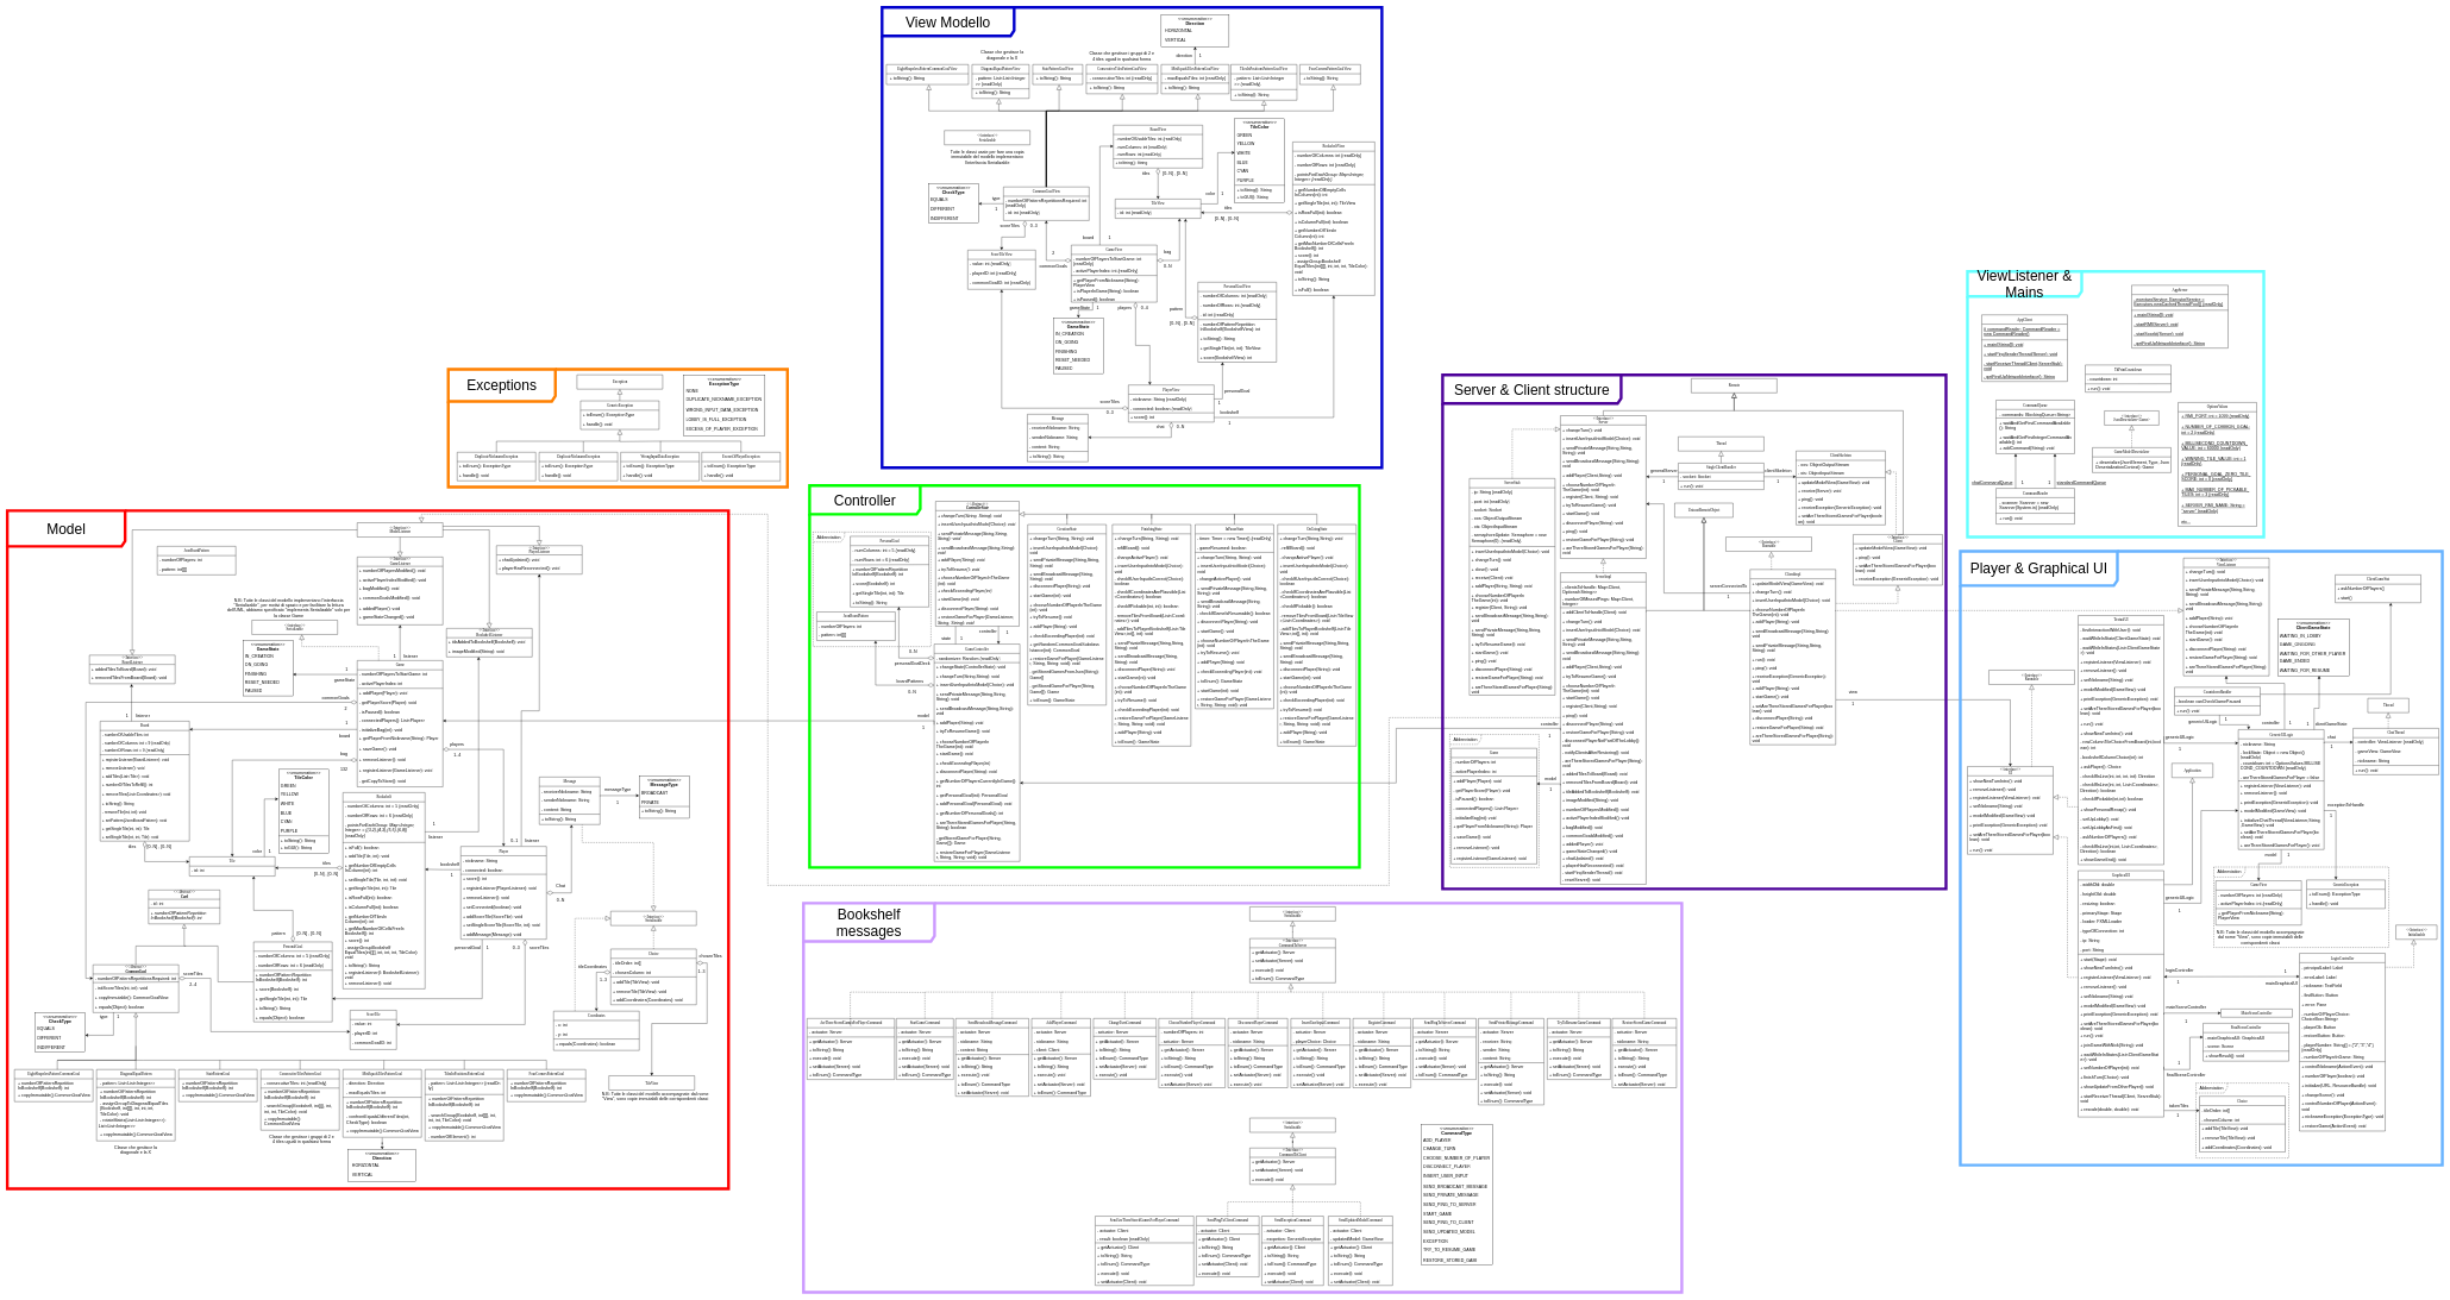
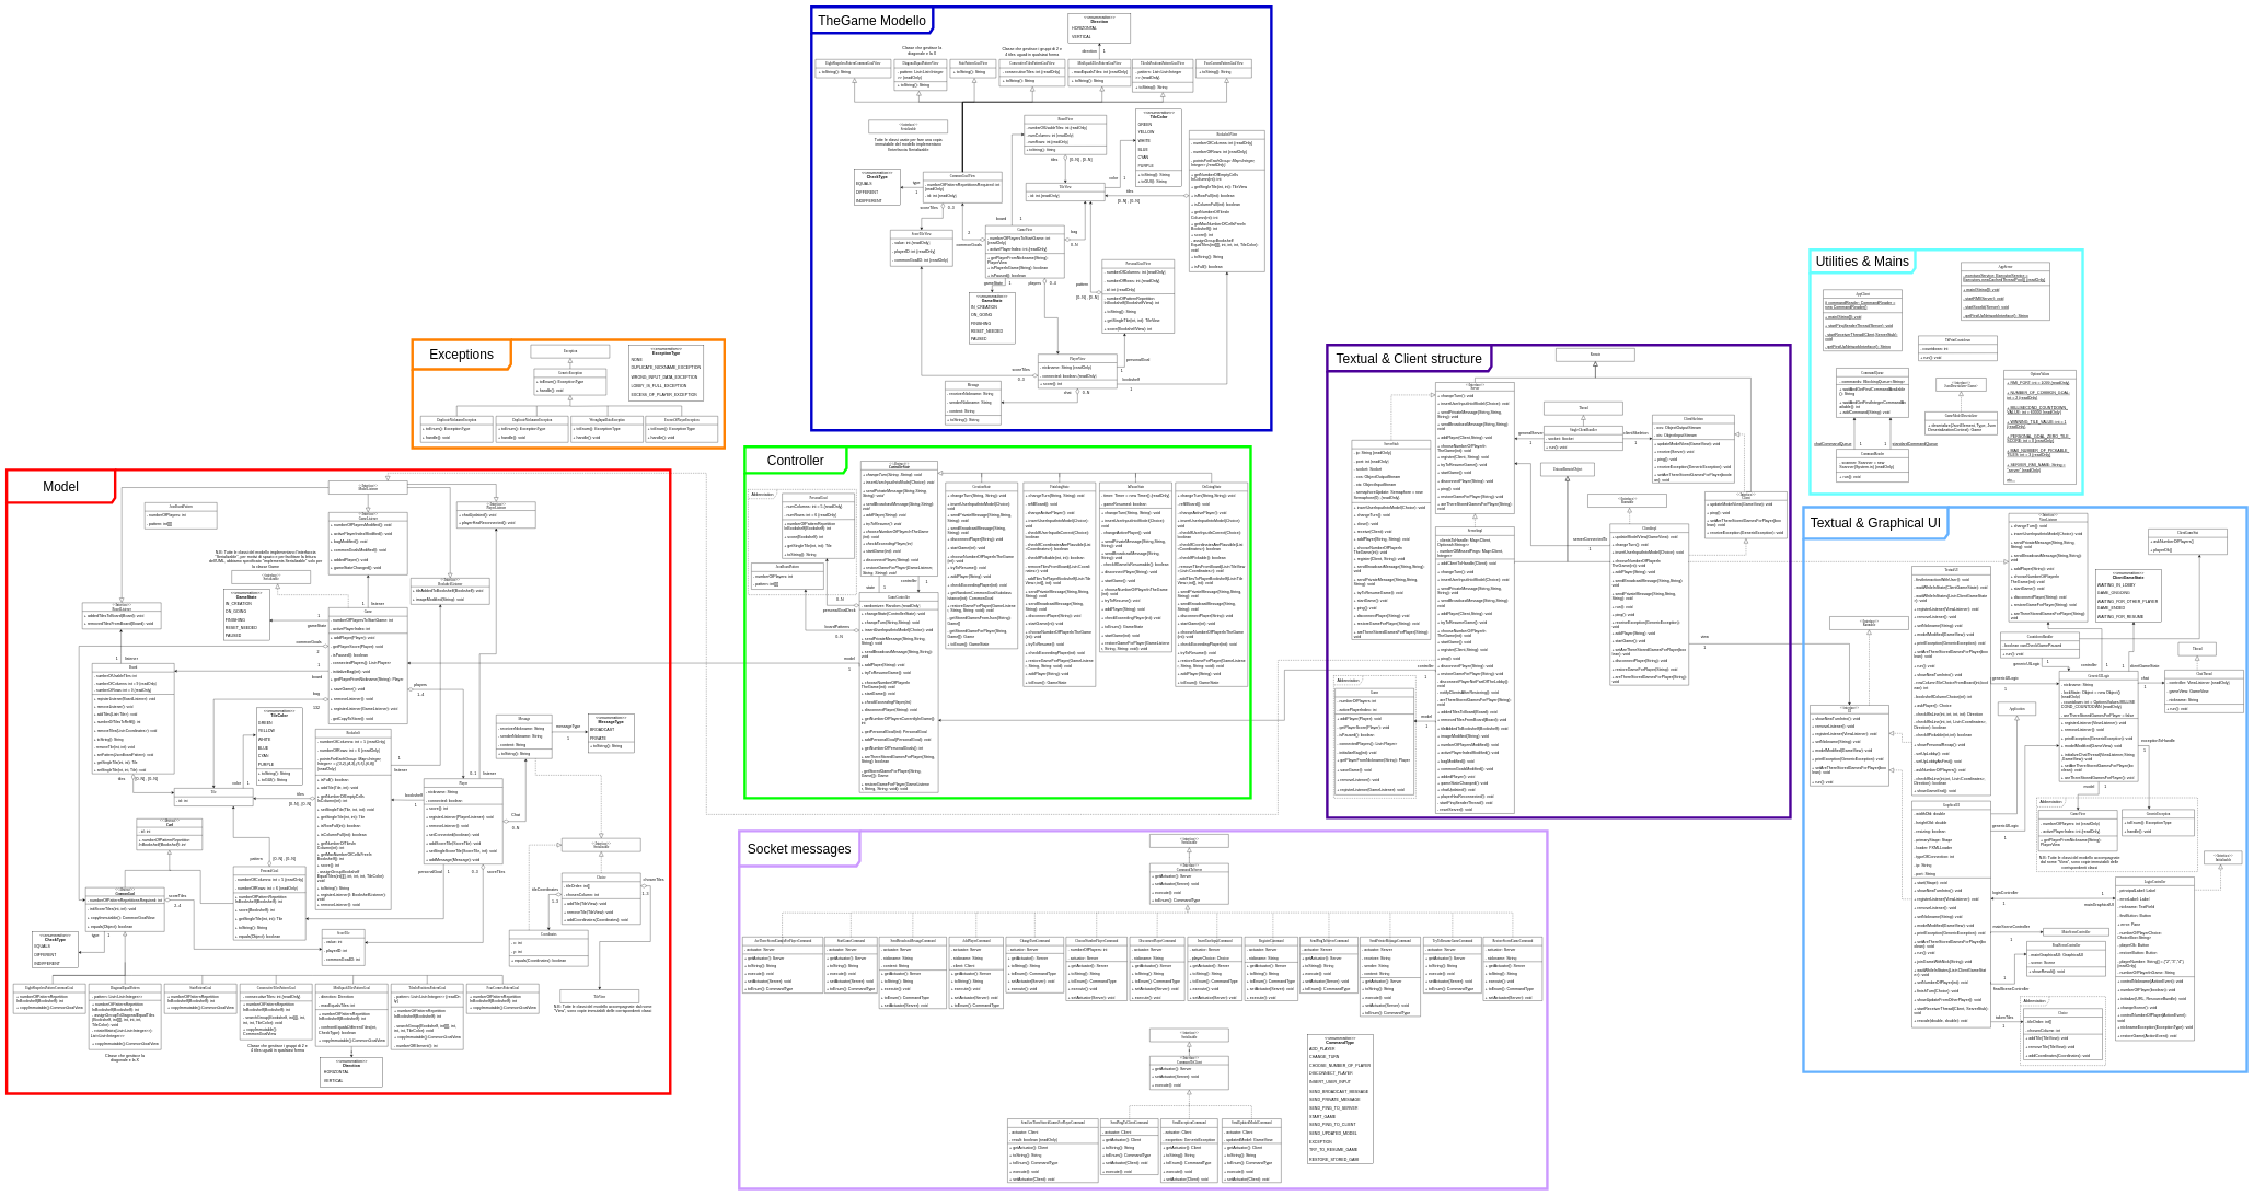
- <mxCell id="1195" value="&lt;span style=&quot;font-size: 40px;&quot;&gt;View Modello&lt;/span&gt;" style="shape=umlFrame;whiteSpace=wrap;html=1;pointerEvents=0;width=370;height=80;strokeWidth=8;strokeColor=#0000CC;" parent="1" vertex="1"><mxGeometry x="2470" y="20" width="1400" height="1290" as="geometry" /></mxCell>
+ <mxCell id="1195" value="&lt;span style=&quot;font-size: 40px;&quot;&gt;TheGame Modello&lt;/span&gt;" style="shape=umlFrame;whiteSpace=wrap;html=1;pointerEvents=0;width=370;height=80;strokeWidth=8;strokeColor=#0000CC;" parent="1" vertex="1"><mxGeometry x="2470" y="20" width="1400" height="1290" as="geometry" /></mxCell>
- <mxCell id="1200" value="&lt;font style=&quot;font-size: 40px;&quot;&gt;ViewListener &amp;amp; Mains&lt;/font&gt;" style="shape=umlFrame;whiteSpace=wrap;html=1;pointerEvents=0;strokeWidth=8;width=320;height=70;fontSize=11;strokeColor=#66FFFF;" parent="1" vertex="1"><mxGeometry x="5510" y="760" width="830" height="744" as="geometry" /></mxCell>
+ <mxCell id="1200" value="&lt;font style=&quot;font-size: 40px;&quot;&gt;Utilities &amp;amp; Mains&lt;/font&gt;" style="shape=umlFrame;whiteSpace=wrap;html=1;pointerEvents=0;strokeWidth=8;width=320;height=70;fontSize=11;strokeColor=#66FFFF;" parent="1" vertex="1"><mxGeometry x="5510" y="760" width="830" height="744" as="geometry" /></mxCell>
- <mxCell id="1198" value="&lt;font style=&quot;font-size: 40px;&quot;&gt;Server &amp;amp; Client structure&lt;/font&gt;" style="shape=umlFrame;whiteSpace=wrap;html=1;pointerEvents=0;strokeWidth=8;strokeColor=#4C0099;width=500;height=80;" parent="1" vertex="1"><mxGeometry x="4040" y="1050" width="1410" height="1440" as="geometry" /></mxCell>
+ <mxCell id="1198" value="&lt;font style=&quot;font-size: 40px;&quot;&gt;Textual &amp;amp; Client structure&lt;/font&gt;" style="shape=umlFrame;whiteSpace=wrap;html=1;pointerEvents=0;strokeWidth=8;strokeColor=#4C0099;width=500;height=80;" parent="1" vertex="1"><mxGeometry x="4040" y="1050" width="1410" height="1440" as="geometry" /></mxCell>
- <mxCell id="1199" value="&lt;font style=&quot;font-size: 40px;&quot;&gt;Player &amp;amp; Graphical UI&lt;/font&gt;" style="shape=umlFrame;whiteSpace=wrap;html=1;pointerEvents=0;width=440;height=96;strokeWidth=8;strokeColor=#66B2FF;" parent="1" vertex="1"><mxGeometry x="5490" y="1544" width="1350" height="1720" as="geometry" /></mxCell>
+ <mxCell id="1199" value="&lt;font style=&quot;font-size: 40px;&quot;&gt;Textual &amp;amp; Graphical UI&lt;/font&gt;" style="shape=umlFrame;whiteSpace=wrap;html=1;pointerEvents=0;width=440;height=96;strokeWidth=8;strokeColor=#66B2FF;" parent="1" vertex="1"><mxGeometry x="5490" y="1544" width="1350" height="1720" as="geometry" /></mxCell>
- <mxCell id="1203" value="+ start()" style="text;html=1;strokeColor=none;fillColor=none;align=left;verticalAlign=top;spacingLeft=4;spacingRight=4;whiteSpace=wrap;overflow=hidden;rotatable=0;points=[[0,0.5],[1,0.5]];portConstraint=eastwest;" parent="1201" vertex="1"><mxGeometry y="52" width="240" height="26" as="geometry" /></mxCell>
+ <mxCell id="1203" value="+ playerOk()" style="text;html=1;strokeColor=none;fillColor=none;align=left;verticalAlign=top;spacingLeft=4;spacingRight=4;whiteSpace=wrap;overflow=hidden;rotatable=0;points=[[0,0.5],[1,0.5]];portConstraint=eastwest;" parent="1201" vertex="1"><mxGeometry y="52" width="240" height="26" as="geometry" /></mxCell>
- <mxCell id="1197" value="&lt;span style=&quot;font-size: 40px;&quot;&gt;Bookshelf messages&lt;/span&gt;" style="shape=umlFrame;whiteSpace=wrap;html=1;pointerEvents=0;strokeWidth=8;strokeColor=#CC99FF;width=367;height=107;" parent="1" vertex="1"><mxGeometry x="2250" y="2530" width="2460" height="1090" as="geometry" /></mxCell>
+ <mxCell id="1197" value="&lt;span style=&quot;font-size: 40px;&quot;&gt;Socket messages&lt;/span&gt;" style="shape=umlFrame;whiteSpace=wrap;html=1;pointerEvents=0;strokeWidth=8;strokeColor=#CC99FF;width=367;height=107;" parent="1" vertex="1"><mxGeometry x="2250" y="2530" width="2460" height="1090" as="geometry" /></mxCell>
